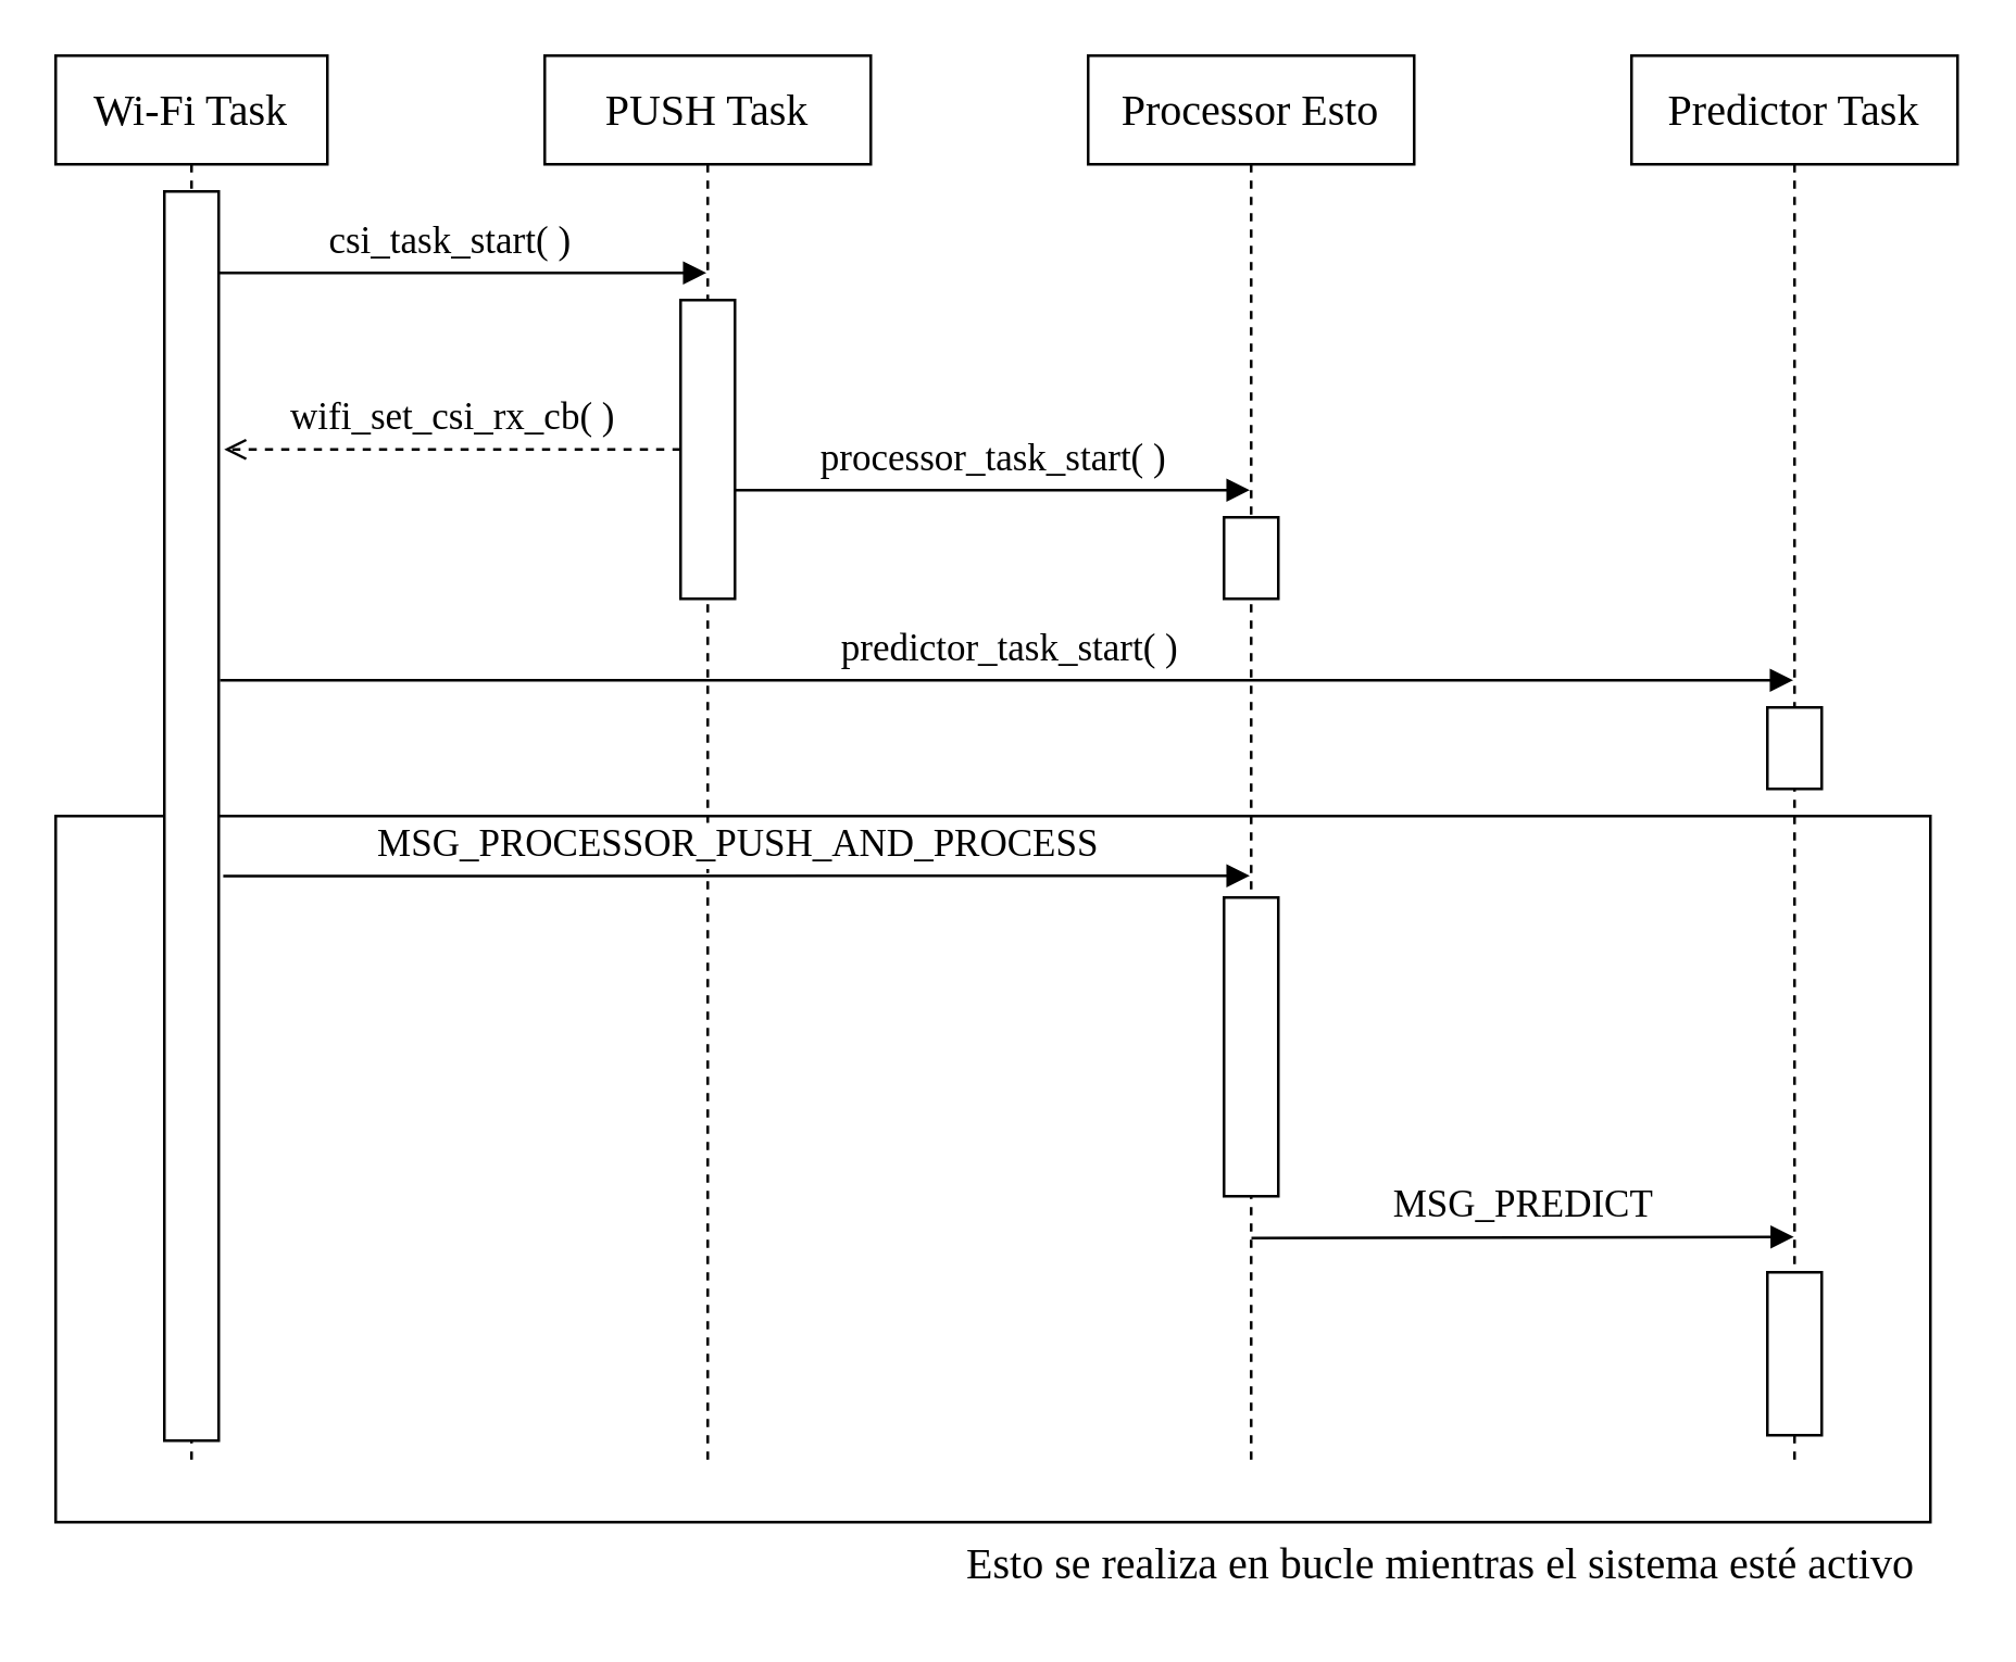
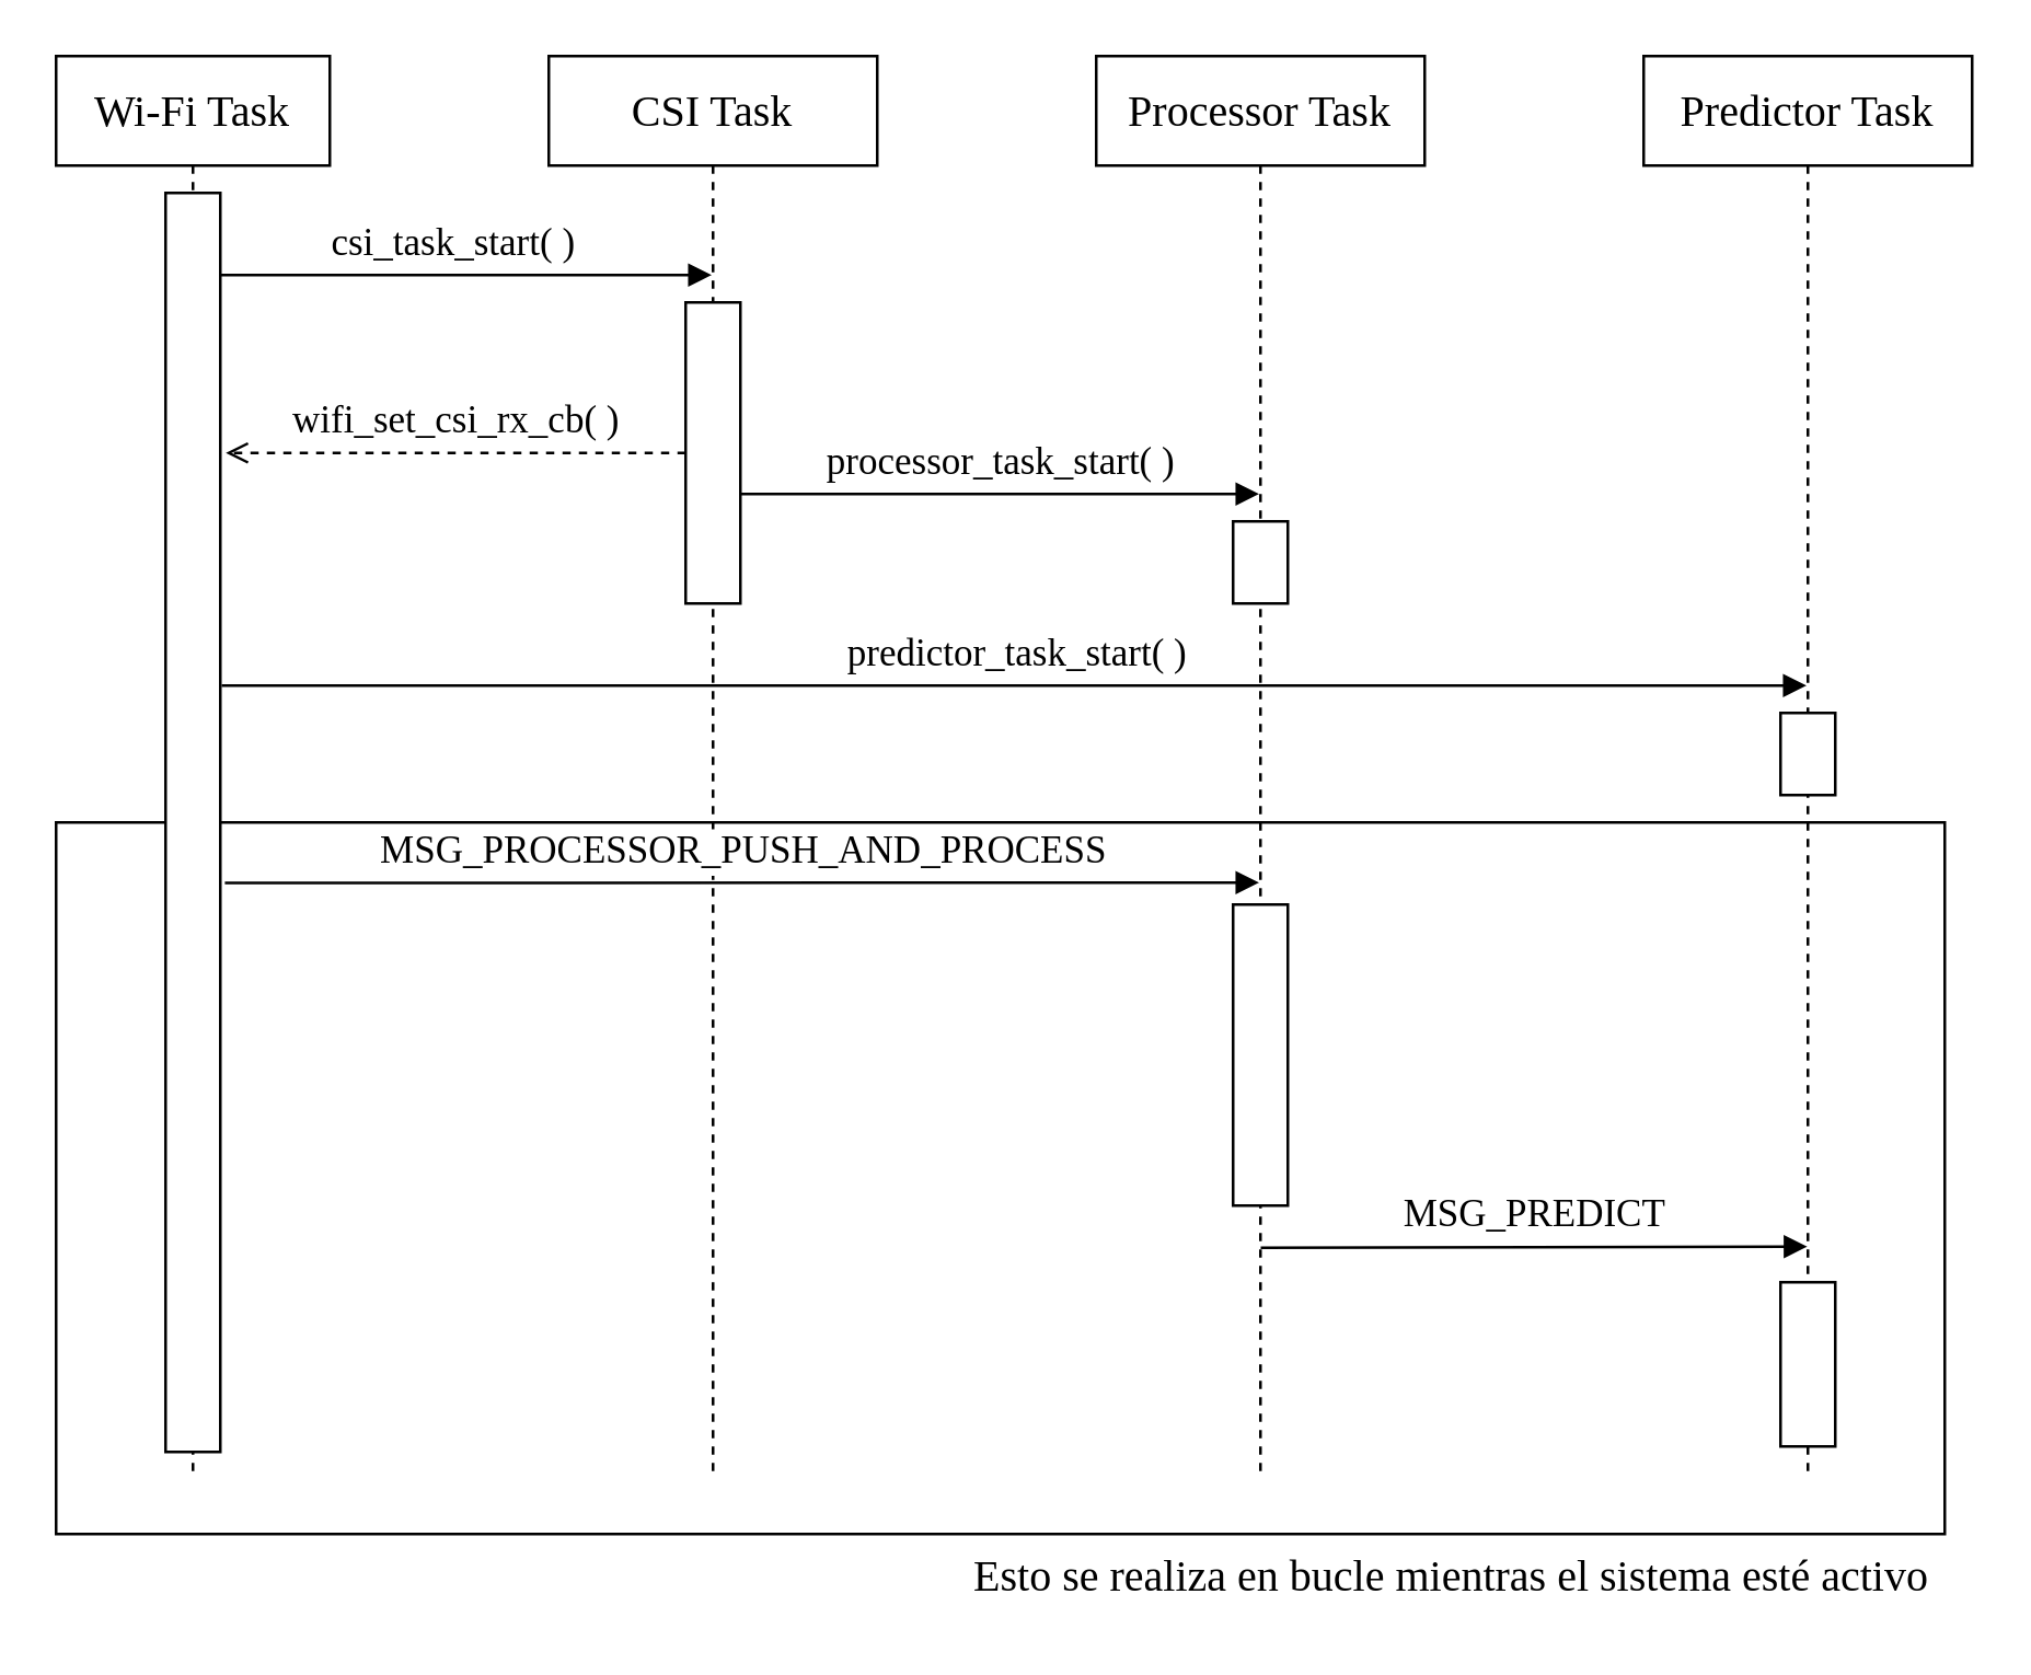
- <mxCell id="4" value="PUSH Task" style="shape=umlLifeline;perimeter=lifelinePerimeter;whiteSpace=wrap;html=1;container=1;collapsible=0;recursiveResize=0;outlineConnect=0;fontFamily=Times New Roman;fontSize=16;" parent="1" vertex="1"><mxGeometry x="200" y="20" width="120" height="520" as="geometry" /></mxCell>
+ <mxCell id="4" value="CSI Task" style="shape=umlLifeline;perimeter=lifelinePerimeter;whiteSpace=wrap;html=1;container=1;collapsible=0;recursiveResize=0;outlineConnect=0;fontFamily=Times New Roman;fontSize=16;" parent="1" vertex="1"><mxGeometry x="200" y="20" width="120" height="520" as="geometry" /></mxCell>
- <mxCell id="6" value="Processor Esto" style="shape=umlLifeline;perimeter=lifelinePerimeter;whiteSpace=wrap;html=1;container=1;collapsible=0;recursiveResize=0;outlineConnect=0;fontFamily=Times New Roman;fontSize=16;" parent="1" vertex="1"><mxGeometry x="400" y="20" width="120" height="520" as="geometry" /></mxCell>
+ <mxCell id="6" value="Processor Task" style="shape=umlLifeline;perimeter=lifelinePerimeter;whiteSpace=wrap;html=1;container=1;collapsible=0;recursiveResize=0;outlineConnect=0;fontFamily=Times New Roman;fontSize=16;" parent="1" vertex="1"><mxGeometry x="400" y="20" width="120" height="520" as="geometry" /></mxCell>
